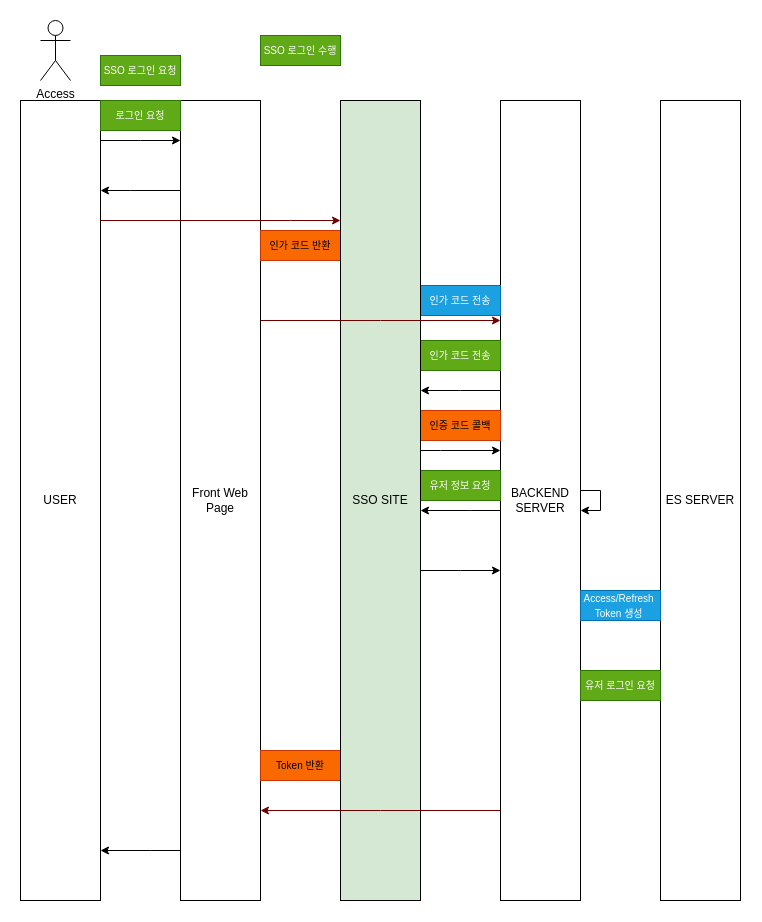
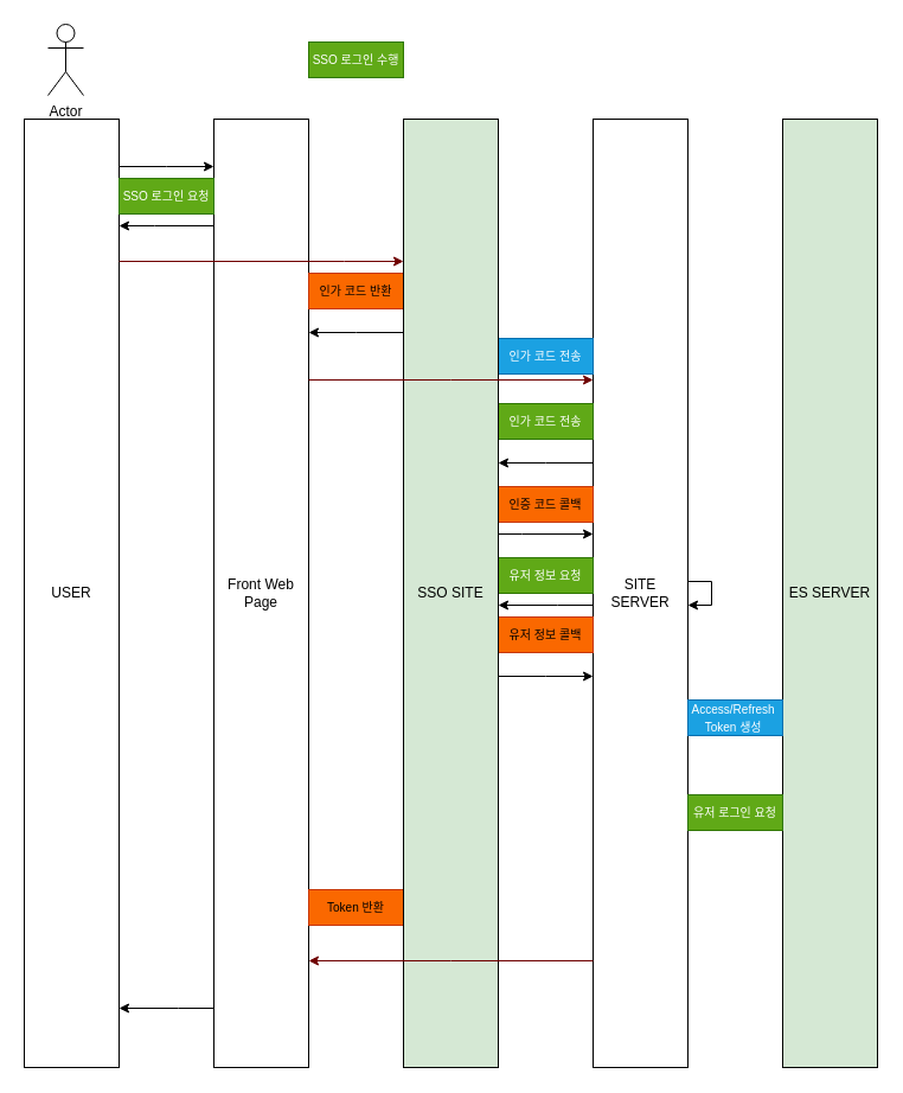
- <mxCell id="14" value="&lt;font style=&quot;font-size: 10px;&quot;&gt;SSO 로그인 요청&lt;/font&gt;" style="text;html=1;align=center;verticalAlign=middle;whiteSpace=wrap;rounded=0;fillColor=#60a917;strokeColor=#2D7600;fontColor=#ffffff;" vertex="1" parent="1"><mxGeometry x="100" y="55" width="80" height="30" as="geometry" /></mxCell>
+ <mxCell id="14" value="&lt;font style=&quot;font-size: 10px;&quot;&gt;SSO 로그인 요청&lt;/font&gt;" style="text;html=1;align=center;verticalAlign=middle;whiteSpace=wrap;rounded=0;fillColor=#60a917;strokeColor=#2D7600;fontColor=#ffffff;" vertex="1" parent="1"><mxGeometry x="100" y="150" width="80" height="30" as="geometry" /></mxCell>
- <mxCell id="4" value="Access" style="shape=umlActor;verticalLabelPosition=bottom;verticalAlign=top;html=1;outlineConnect=0;" vertex="1" parent="1"><mxGeometry x="40" width="30" height="60" as="geometry" y="20" /></mxCell>
+ <mxCell id="4" value="Actor" style="shape=umlActor;verticalLabelPosition=bottom;verticalAlign=top;html=1;outlineConnect=0;" vertex="1" parent="1"><mxGeometry x="40" width="30" height="60" as="geometry" y="20" /></mxCell>
- <mxCell id="13" value="&lt;font style=&quot;font-size: 10px;&quot;&gt;로그인 요청&lt;/font&gt;" style="text;html=1;align=center;verticalAlign=middle;whiteSpace=wrap;rounded=0;fillColor=#60a917;fontColor=#ffffff;strokeColor=#2D7600;" vertex="1" parent="1"><mxGeometry x="100" y="100" width="80" height="30" as="geometry" /></mxCell>
+ <mxCell id="26" style="edgeStyle=orthogonalEdgeStyle;rounded=0;orthogonalLoop=1;jettySize=auto;html=1;" edge="1" parent="1" source="28" target="7"><mxGeometry relative="1" as="geometry"><Array as="points"><mxPoint x="300" y="280" /><mxPoint x="300" y="280" /></Array></mxGeometry></mxCell>
- <mxCell id="11" value="BACKEND SERVER" style="rounded=0;whiteSpace=wrap;html=1;" vertex="1" parent="1"><mxGeometry x="500" y="100" width="80" height="800" as="geometry" /></mxCell>
+ <mxCell id="11" value="SITE SERVER" style="rounded=0;whiteSpace=wrap;html=1;" vertex="1" parent="1"><mxGeometry x="500" y="100" width="80" height="800" as="geometry" /></mxCell>
- <mxCell id="12" value="ES SERVER" style="rounded=0;whiteSpace=wrap;html=1;" vertex="1" parent="1"><mxGeometry x="660" y="100" width="80" height="800" as="geometry" /></mxCell>
+ <mxCell id="12" value="ES SERVER" style="rounded=0;whiteSpace=wrap;html=1;fillColor=#d5e8d4;" vertex="1" parent="1"><mxGeometry x="660" y="100" width="80" height="800" as="geometry" /></mxCell>
+ <mxCell id="22" value="&lt;span style=&quot;font-size: 10px;&quot;&gt;유저 정보 콜백&lt;/span&gt;" style="text;html=1;align=center;verticalAlign=middle;whiteSpace=wrap;rounded=0;fillColor=#fa6800;fontColor=#000000;strokeColor=#C73500;" vertex="1" parent="1"><mxGeometry x="420" y="520" width="80" height="30" as="geometry" /></mxCell>
